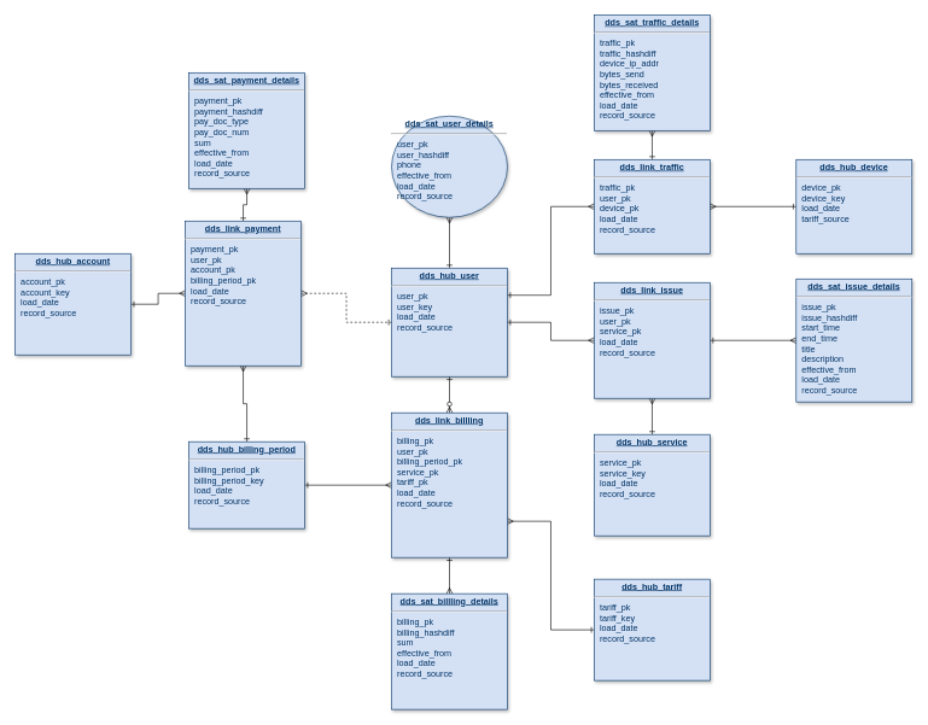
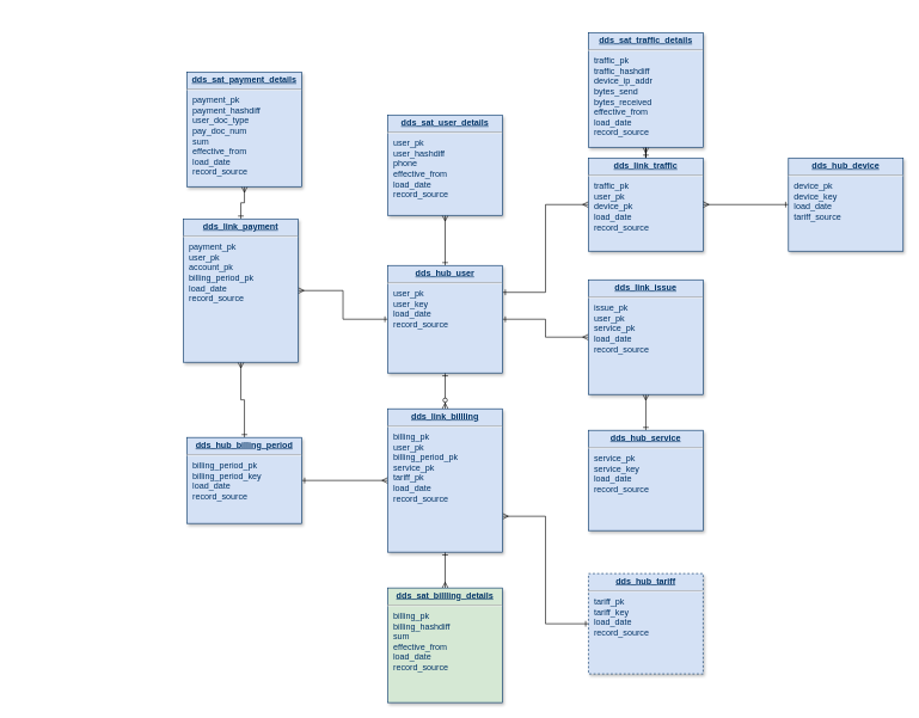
- <mxCell id="29" value="&lt;p style=&quot;margin: 0px ; margin-top: 4px ; text-align: center ; text-decoration: underline&quot;&gt;&lt;strong&gt;dds_sat_traffic_details&lt;br&gt;&lt;/strong&gt;&lt;/p&gt;&lt;hr&gt;&lt;p style=&quot;margin: 0px ; margin-left: 8px&quot;&gt;traffic_pk&lt;/p&gt;&lt;p style=&quot;margin: 0px ; margin-left: 8px&quot;&gt;traffic_hashdiff&lt;br&gt;&lt;/p&gt;&lt;p style=&quot;margin: 0px ; margin-left: 8px&quot;&gt;device_ip_addr&lt;/p&gt;&lt;p style=&quot;margin: 0px ; margin-left: 8px&quot;&gt;bytes_send&lt;/p&gt;&lt;p style=&quot;margin: 0px ; margin-left: 8px&quot;&gt;bytes_received&lt;br&gt;&lt;/p&gt;&lt;p style=&quot;margin: 0px ; margin-left: 8px&quot;&gt;effective_from&lt;br&gt;&lt;/p&gt;&lt;p style=&quot;margin: 0px ; margin-left: 8px&quot;&gt;load_date&lt;/p&gt;&lt;p style=&quot;margin: 0px ; margin-left: 8px&quot;&gt;record_source&lt;br&gt;&lt;/p&gt;" style="verticalAlign=top;align=left;overflow=fill;fontSize=12;fontFamily=Helvetica;html=1;strokeColor=#003366;shadow=1;fillColor=#D4E1F5;fontColor=#003366" vertex="1" parent="1"><mxGeometry x="820" y="20" width="160" height="160" as="geometry" /></mxCell>
+ <mxCell id="29" value="&lt;p style=&quot;margin: 0px ; margin-top: 4px ; text-align: center ; text-decoration: underline&quot;&gt;&lt;strong&gt;dds_sat_traffic_details&lt;br&gt;&lt;/strong&gt;&lt;/p&gt;&lt;hr&gt;&lt;p style=&quot;margin: 0px ; margin-left: 8px&quot;&gt;traffic_pk&lt;/p&gt;&lt;p style=&quot;margin: 0px ; margin-left: 8px&quot;&gt;traffic_hashdiff&lt;br&gt;&lt;/p&gt;&lt;p style=&quot;margin: 0px ; margin-left: 8px&quot;&gt;device_ip_addr&lt;/p&gt;&lt;p style=&quot;margin: 0px ; margin-left: 8px&quot;&gt;bytes_send&lt;/p&gt;&lt;p style=&quot;margin: 0px ; margin-left: 8px&quot;&gt;bytes_received&lt;br&gt;&lt;/p&gt;&lt;p style=&quot;margin: 0px ; margin-left: 8px&quot;&gt;effective_from&lt;br&gt;&lt;/p&gt;&lt;p style=&quot;margin: 0px ; margin-left: 8px&quot;&gt;load_date&lt;/p&gt;&lt;p style=&quot;margin: 0px ; margin-left: 8px&quot;&gt;record_source&lt;br&gt;&lt;/p&gt;" style="verticalAlign=top;align=left;overflow=fill;fontSize=12;fontFamily=Helvetica;html=1;strokeColor=#003366;shadow=1;fillColor=#D4E1F5;fontColor=#003366" vertex="1" parent="1"><mxGeometry x="820" y="45" width="160" height="160" as="geometry" /></mxCell>
- <mxCell id="16" value="&lt;p style=&quot;margin: 0px ; margin-top: 4px ; text-align: center ; text-decoration: underline&quot;&gt;&lt;strong&gt;dds_sat_payment_details&lt;br&gt;&lt;/strong&gt;&lt;/p&gt;&lt;hr&gt;&lt;p style=&quot;margin: 0px ; margin-left: 8px&quot;&gt;payment_pk&lt;/p&gt;&lt;p style=&quot;margin: 0px ; margin-left: 8px&quot;&gt;payment_hashdiff&lt;br&gt;&lt;/p&gt;&lt;p style=&quot;margin: 0px ; margin-left: 8px&quot;&gt;pay_doc_type&lt;/p&gt;&lt;p style=&quot;margin: 0px ; margin-left: 8px&quot;&gt;pay_doc_num&lt;/p&gt;&lt;p style=&quot;margin: 0px ; margin-left: 8px&quot;&gt;sum&lt;/p&gt;&lt;p style=&quot;margin: 0px ; margin-left: 8px&quot;&gt;effective_from&lt;/p&gt;&lt;p style=&quot;margin: 0px ; margin-left: 8px&quot;&gt;load_date&lt;br&gt;&lt;/p&gt;&lt;p style=&quot;margin: 0px ; margin-left: 8px&quot;&gt;record_source&lt;br&gt;&lt;/p&gt;" style="verticalAlign=top;align=left;overflow=fill;fontSize=12;fontFamily=Helvetica;html=1;strokeColor=#003366;shadow=1;fillColor=#D4E1F5;fontColor=#003366" vertex="1" parent="1"><mxGeometry x="260" y="100" width="160" height="160" as="geometry" /></mxCell>
+ <mxCell id="16" value="&lt;p style=&quot;margin: 0px ; margin-top: 4px ; text-align: center ; text-decoration: underline&quot;&gt;&lt;strong&gt;dds_sat_payment_details&lt;br&gt;&lt;/strong&gt;&lt;/p&gt;&lt;hr&gt;&lt;p style=&quot;margin: 0px ; margin-left: 8px&quot;&gt;payment_pk&lt;/p&gt;&lt;p style=&quot;margin: 0px ; margin-left: 8px&quot;&gt;payment_hashdiff&lt;br&gt;&lt;/p&gt;&lt;p style=&quot;margin: 0px ; margin-left: 8px&quot;&gt;user_doc_type&lt;/p&gt;&lt;p style=&quot;margin: 0px ; margin-left: 8px&quot;&gt;pay_doc_num&lt;/p&gt;&lt;p style=&quot;margin: 0px ; margin-left: 8px&quot;&gt;sum&lt;/p&gt;&lt;p style=&quot;margin: 0px ; margin-left: 8px&quot;&gt;effective_from&lt;/p&gt;&lt;p style=&quot;margin: 0px ; margin-left: 8px&quot;&gt;load_date&lt;br&gt;&lt;/p&gt;&lt;p style=&quot;margin: 0px ; margin-left: 8px&quot;&gt;record_source&lt;br&gt;&lt;/p&gt;" style="verticalAlign=top;align=left;overflow=fill;fontSize=12;fontFamily=Helvetica;html=1;strokeColor=#003366;shadow=1;fillColor=#D4E1F5;fontColor=#003366" vertex="1" parent="1"><mxGeometry x="260" y="100" width="160" height="160" as="geometry" /></mxCell>
- <mxCell id="15" value="&lt;p style=&quot;margin: 0px ; margin-top: 4px ; text-align: center ; text-decoration: underline&quot;&gt;&lt;strong&gt;dds_sat_user_details&lt;br&gt;&lt;/strong&gt;&lt;/p&gt;&lt;hr&gt;&lt;p style=&quot;margin: 0px ; margin-left: 8px&quot;&gt;user_pk&lt;/p&gt;&lt;p style=&quot;margin: 0px ; margin-left: 8px&quot;&gt;user_hashdiff&lt;br&gt;&lt;/p&gt;&lt;p style=&quot;margin: 0px ; margin-left: 8px&quot;&gt;phone&lt;/p&gt;&lt;p style=&quot;margin: 0px ; margin-left: 8px&quot;&gt;effective_from&lt;br&gt;&lt;/p&gt;&lt;p style=&quot;margin: 0px ; margin-left: 8px&quot;&gt;load_date&lt;/p&gt;&lt;p style=&quot;margin: 0px ; margin-left: 8px&quot;&gt;record_source&lt;br&gt;&lt;/p&gt;" style="ellipse;verticalAlign=top;align=left;overflow=fill;fontSize=12;fontFamily=Helvetica;html=1;strokeColor=#003366;shadow=1;fillColor=#D4E1F5;fontColor=#003366;" vertex="1" parent="1"><mxGeometry x="540" y="160" width="160" height="140" as="geometry" /></mxCell>
+ <mxCell id="15" value="&lt;p style=&quot;margin: 0px ; margin-top: 4px ; text-align: center ; text-decoration: underline&quot;&gt;&lt;strong&gt;dds_sat_user_details&lt;br&gt;&lt;/strong&gt;&lt;/p&gt;&lt;hr&gt;&lt;p style=&quot;margin: 0px ; margin-left: 8px&quot;&gt;user_pk&lt;/p&gt;&lt;p style=&quot;margin: 0px ; margin-left: 8px&quot;&gt;user_hashdiff&lt;br&gt;&lt;/p&gt;&lt;p style=&quot;margin: 0px ; margin-left: 8px&quot;&gt;phone&lt;/p&gt;&lt;p style=&quot;margin: 0px ; margin-left: 8px&quot;&gt;effective_from&lt;br&gt;&lt;/p&gt;&lt;p style=&quot;margin: 0px ; margin-left: 8px&quot;&gt;load_date&lt;/p&gt;&lt;p style=&quot;margin: 0px ; margin-left: 8px&quot;&gt;record_source&lt;br&gt;&lt;/p&gt;" style="verticalAlign=top;align=left;overflow=fill;fontSize=12;fontFamily=Helvetica;html=1;strokeColor=#003366;shadow=1;fillColor=#D4E1F5;fontColor=#003366" vertex="1" parent="1"><mxGeometry x="540" y="160" width="160" height="140" as="geometry" /></mxCell>
- <mxCell id="8" style="edgeStyle=orthogonalEdgeStyle;rounded=0;orthogonalLoop=1;jettySize=auto;html=1;entryX=0;entryY=0.5;entryDx=0;entryDy=0;startArrow=ERone;startFill=0;endArrow=ERmany;endFill=0;" edge="1" parent="1" source="9" target="14"><mxGeometry relative="1" as="geometry" /></mxCell>
- <mxCell id="9" value="&lt;p style=&quot;margin: 0px ; margin-top: 4px ; text-align: center ; text-decoration: underline&quot;&gt;&lt;strong&gt;dds_hub_account&lt;br&gt;&lt;/strong&gt;&lt;/p&gt;&lt;hr&gt;&lt;p style=&quot;margin: 0px ; margin-left: 8px&quot;&gt;account_pk&lt;/p&gt;&lt;p style=&quot;margin: 0px ; margin-left: 8px&quot;&gt;account_key&lt;/p&gt;&lt;p style=&quot;margin: 0px ; margin-left: 8px&quot;&gt;load_date&lt;/p&gt;&lt;p style=&quot;margin: 0px ; margin-left: 8px&quot;&gt;record_source&lt;br&gt;&lt;/p&gt;" style="verticalAlign=top;align=left;overflow=fill;fontSize=12;fontFamily=Helvetica;html=1;strokeColor=#003366;shadow=1;fillColor=#D4E1F5;fontColor=#003366" parent="1" vertex="1"><mxGeometry x="20" y="350" width="160" height="140" as="geometry" /></mxCell>
- <mxCell id="3" style="edgeStyle=orthogonalEdgeStyle;rounded=0;orthogonalLoop=1;jettySize=auto;html=1;entryX=1;entryY=0.5;entryDx=0;entryDy=0;startArrow=ERone;startFill=0;endArrow=ERmany;endFill=0;dashed=1;" edge="1" parent="1" source="7" target="14"><mxGeometry relative="1" as="geometry" /></mxCell>
+ <mxCell id="3" style="edgeStyle=orthogonalEdgeStyle;rounded=0;orthogonalLoop=1;jettySize=auto;html=1;entryX=1;entryY=0.5;entryDx=0;entryDy=0;startArrow=ERone;startFill=0;endArrow=ERmany;endFill=0;" edge="1" parent="1" source="7" target="14"><mxGeometry relative="1" as="geometry" /></mxCell>
- <mxCell id="24" style="edgeStyle=orthogonalEdgeStyle;rounded=0;orthogonalLoop=1;jettySize=auto;html=1;startArrow=ERone;startFill=0;endArrow=ERmany;endFill=0;" edge="1" parent="1" source="25" target="26"><mxGeometry relative="1" as="geometry" /></mxCell>
- <mxCell id="26" value="&lt;p style=&quot;margin: 0px ; margin-top: 4px ; text-align: center ; text-decoration: underline&quot;&gt;&lt;strong&gt;dds_sat_issue_details&lt;br&gt;&lt;/strong&gt;&lt;/p&gt;&lt;hr&gt;&lt;p style=&quot;margin: 0px ; margin-left: 8px&quot;&gt;issue_pk&lt;/p&gt;&lt;p style=&quot;margin: 0px ; margin-left: 8px&quot;&gt;issue_hashdiff&lt;/p&gt;&lt;p style=&quot;margin: 0px ; margin-left: 8px&quot;&gt;start_time&lt;/p&gt;&lt;p style=&quot;margin: 0px ; margin-left: 8px&quot;&gt;end_time&lt;/p&gt;&lt;p style=&quot;margin: 0px ; margin-left: 8px&quot;&gt;title&lt;/p&gt;&lt;p style=&quot;margin: 0px ; margin-left: 8px&quot;&gt;description&lt;br&gt;&lt;/p&gt;&lt;p style=&quot;margin: 0px ; margin-left: 8px&quot;&gt;effective_from&lt;br&gt;&lt;/p&gt;&lt;p style=&quot;margin: 0px ; margin-left: 8px&quot;&gt;load_date&lt;/p&gt;&lt;p style=&quot;margin: 0px ; margin-left: 8px&quot;&gt;record_source&lt;br&gt;&lt;/p&gt;" style="verticalAlign=top;align=left;overflow=fill;fontSize=12;fontFamily=Helvetica;html=1;strokeColor=#003366;shadow=1;fillColor=#D4E1F5;fontColor=#003366" vertex="1" parent="1"><mxGeometry x="1099" y="385" width="160" height="170" as="geometry" /></mxCell>
- <mxCell id="20" value="&lt;p style=&quot;margin: 0px ; margin-top: 4px ; text-align: center ; text-decoration: underline&quot;&gt;&lt;strong&gt;dds_hub_tariff&lt;br&gt;&lt;/strong&gt;&lt;/p&gt;&lt;hr&gt;&lt;p style=&quot;margin: 0px ; margin-left: 8px&quot;&gt;tariff_pk&lt;/p&gt;&lt;p style=&quot;margin: 0px ; margin-left: 8px&quot;&gt;tariff_key&lt;/p&gt;&lt;p style=&quot;margin: 0px ; margin-left: 8px&quot;&gt;load_date&lt;/p&gt;&lt;p style=&quot;margin: 0px ; margin-left: 8px&quot;&gt;record_source&lt;br&gt;&lt;/p&gt;" style="verticalAlign=top;align=left;overflow=fill;fontSize=12;fontFamily=Helvetica;html=1;strokeColor=#003366;shadow=1;fillColor=#D4E1F5;fontColor=#003366" vertex="1" parent="1"><mxGeometry x="820" y="800" width="160" height="140" as="geometry" /></mxCell>
+ <mxCell id="20" value="&lt;p style=&quot;margin: 0px ; margin-top: 4px ; text-align: center ; text-decoration: underline&quot;&gt;&lt;strong&gt;dds_hub_tariff&lt;br&gt;&lt;/strong&gt;&lt;/p&gt;&lt;hr&gt;&lt;p style=&quot;margin: 0px ; margin-left: 8px&quot;&gt;tariff_pk&lt;/p&gt;&lt;p style=&quot;margin: 0px ; margin-left: 8px&quot;&gt;tariff_key&lt;/p&gt;&lt;p style=&quot;margin: 0px ; margin-left: 8px&quot;&gt;load_date&lt;/p&gt;&lt;p style=&quot;margin: 0px ; margin-left: 8px&quot;&gt;record_source&lt;br&gt;&lt;/p&gt;" style="verticalAlign=top;align=left;overflow=fill;fontSize=12;fontFamily=Helvetica;html=1;strokeColor=#003366;shadow=1;fillColor=#D4E1F5;fontColor=#003366;dashed=1;" vertex="1" parent="1"><mxGeometry x="820" y="800" width="160" height="140" as="geometry" /></mxCell>
- <mxCell id="23" value="&lt;p style=&quot;margin: 0px ; margin-top: 4px ; text-align: center ; text-decoration: underline&quot;&gt;&lt;strong&gt;dds_sat_billling_details&lt;br&gt;&lt;/strong&gt;&lt;/p&gt;&lt;hr&gt;&lt;p style=&quot;margin: 0px ; margin-left: 8px&quot;&gt;billing_pk&lt;/p&gt;&lt;p style=&quot;margin: 0px ; margin-left: 8px&quot;&gt;billing_hashdiff&lt;br&gt;&lt;/p&gt;&lt;p style=&quot;margin: 0px ; margin-left: 8px&quot;&gt;sum&lt;br&gt;&lt;/p&gt;&lt;p style=&quot;margin: 0px ; margin-left: 8px&quot;&gt;effective_from&lt;br&gt;&lt;/p&gt;&lt;p style=&quot;margin: 0px ; margin-left: 8px&quot;&gt;load_date&lt;/p&gt;&lt;p style=&quot;margin: 0px ; margin-left: 8px&quot;&gt;record_source&lt;br&gt;&lt;/p&gt;" style="verticalAlign=top;align=left;overflow=fill;fontSize=12;fontFamily=Helvetica;html=1;strokeColor=#003366;shadow=1;fillColor=#D4E1F5;fontColor=#003366" vertex="1" parent="1"><mxGeometry x="540" y="820" width="160" height="160" as="geometry" /></mxCell>
+ <mxCell id="23" value="&lt;p style=&quot;margin: 0px ; margin-top: 4px ; text-align: center ; text-decoration: underline&quot;&gt;&lt;strong&gt;dds_sat_billling_details&lt;br&gt;&lt;/strong&gt;&lt;/p&gt;&lt;hr&gt;&lt;p style=&quot;margin: 0px ; margin-left: 8px&quot;&gt;billing_pk&lt;/p&gt;&lt;p style=&quot;margin: 0px ; margin-left: 8px&quot;&gt;billing_hashdiff&lt;br&gt;&lt;/p&gt;&lt;p style=&quot;margin: 0px ; margin-left: 8px&quot;&gt;sum&lt;br&gt;&lt;/p&gt;&lt;p style=&quot;margin: 0px ; margin-left: 8px&quot;&gt;effective_from&lt;br&gt;&lt;/p&gt;&lt;p style=&quot;margin: 0px ; margin-left: 8px&quot;&gt;load_date&lt;/p&gt;&lt;p style=&quot;margin: 0px ; margin-left: 8px&quot;&gt;record_source&lt;br&gt;&lt;/p&gt;" style="verticalAlign=top;align=left;overflow=fill;fontSize=12;fontFamily=Helvetica;html=1;strokeColor=#003366;shadow=1;fillColor=#d5e8d4;fontColor=#003366;" vertex="1" parent="1"><mxGeometry x="540" y="820" width="160" height="160" as="geometry" /></mxCell>
